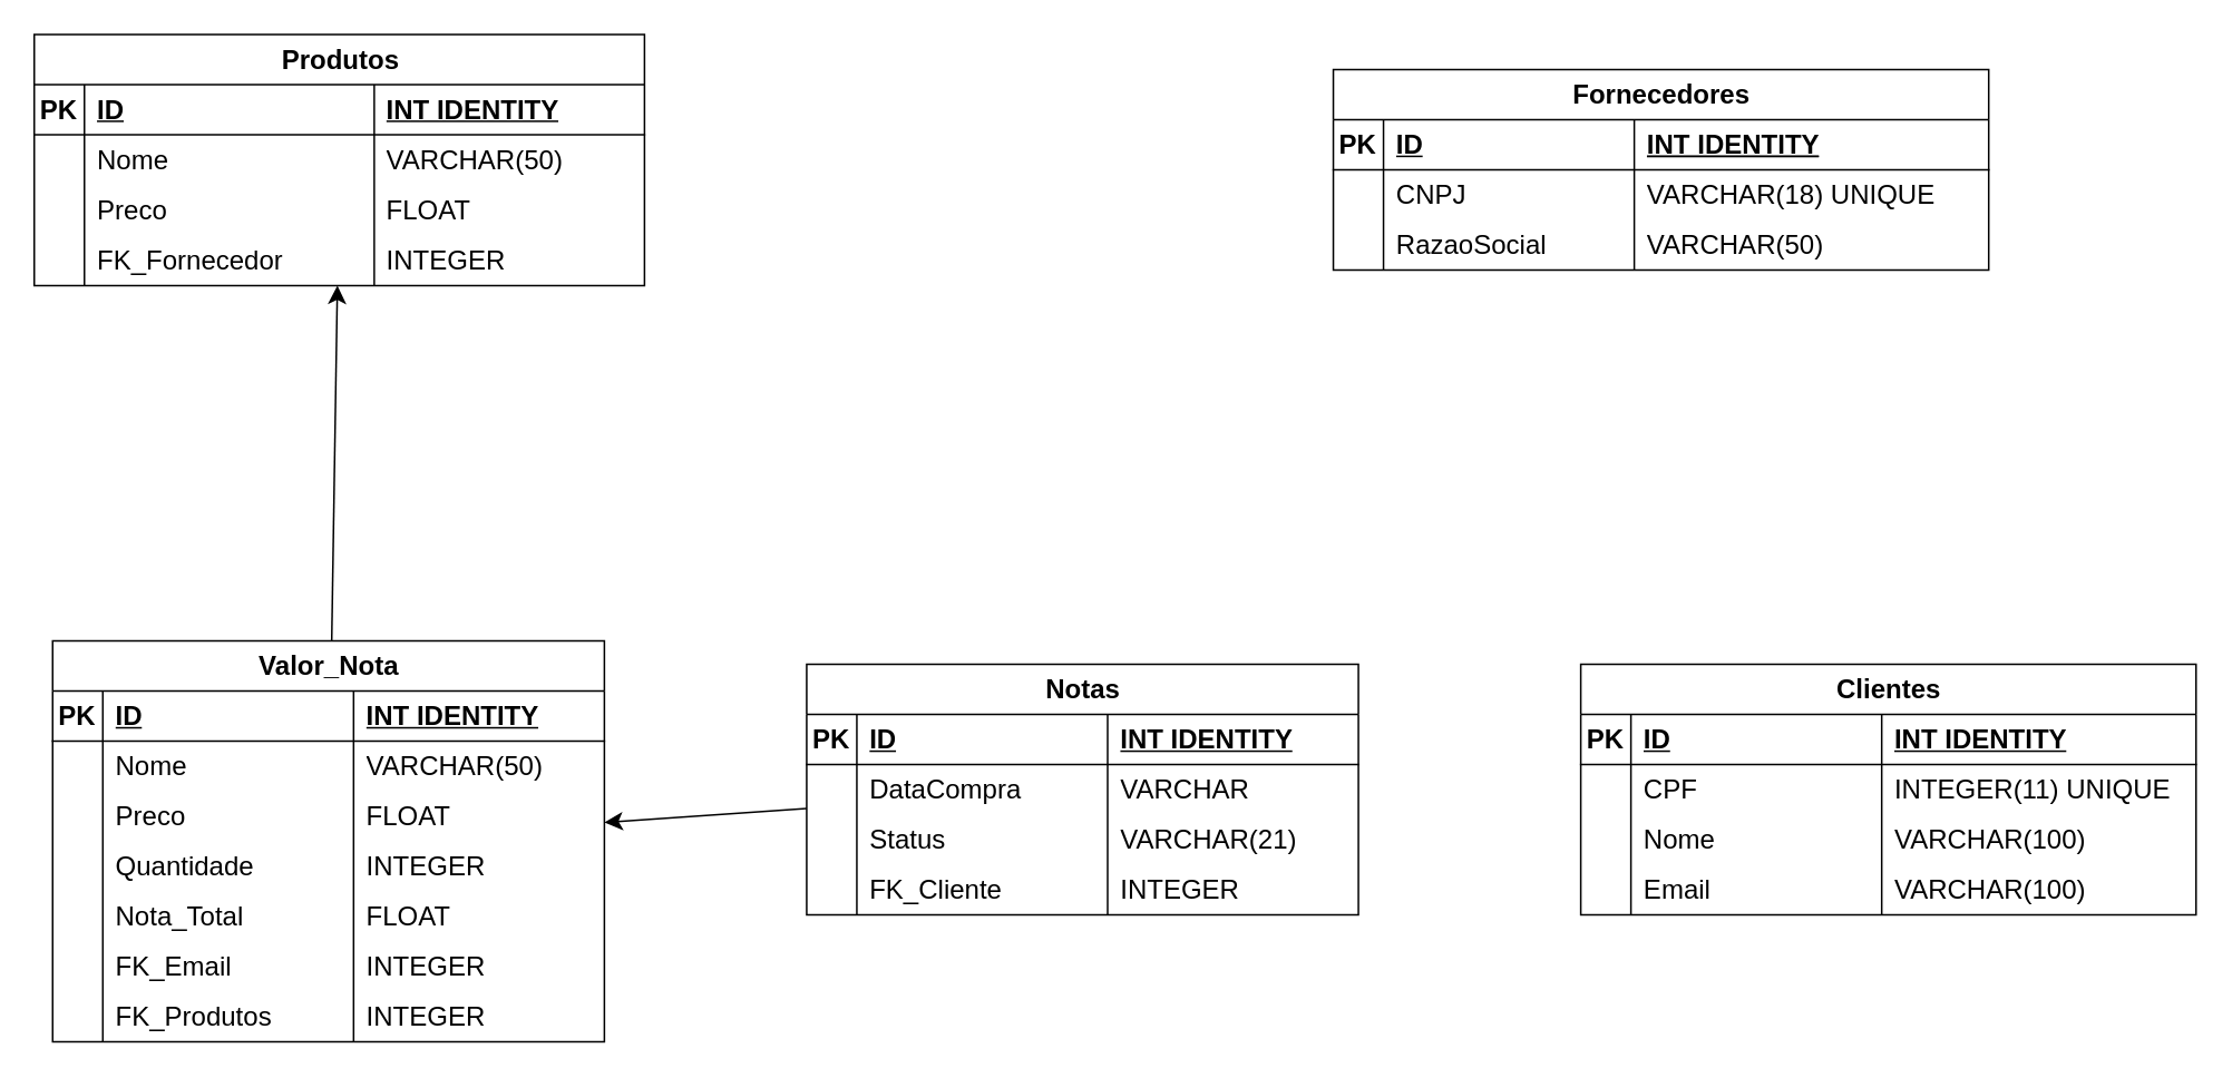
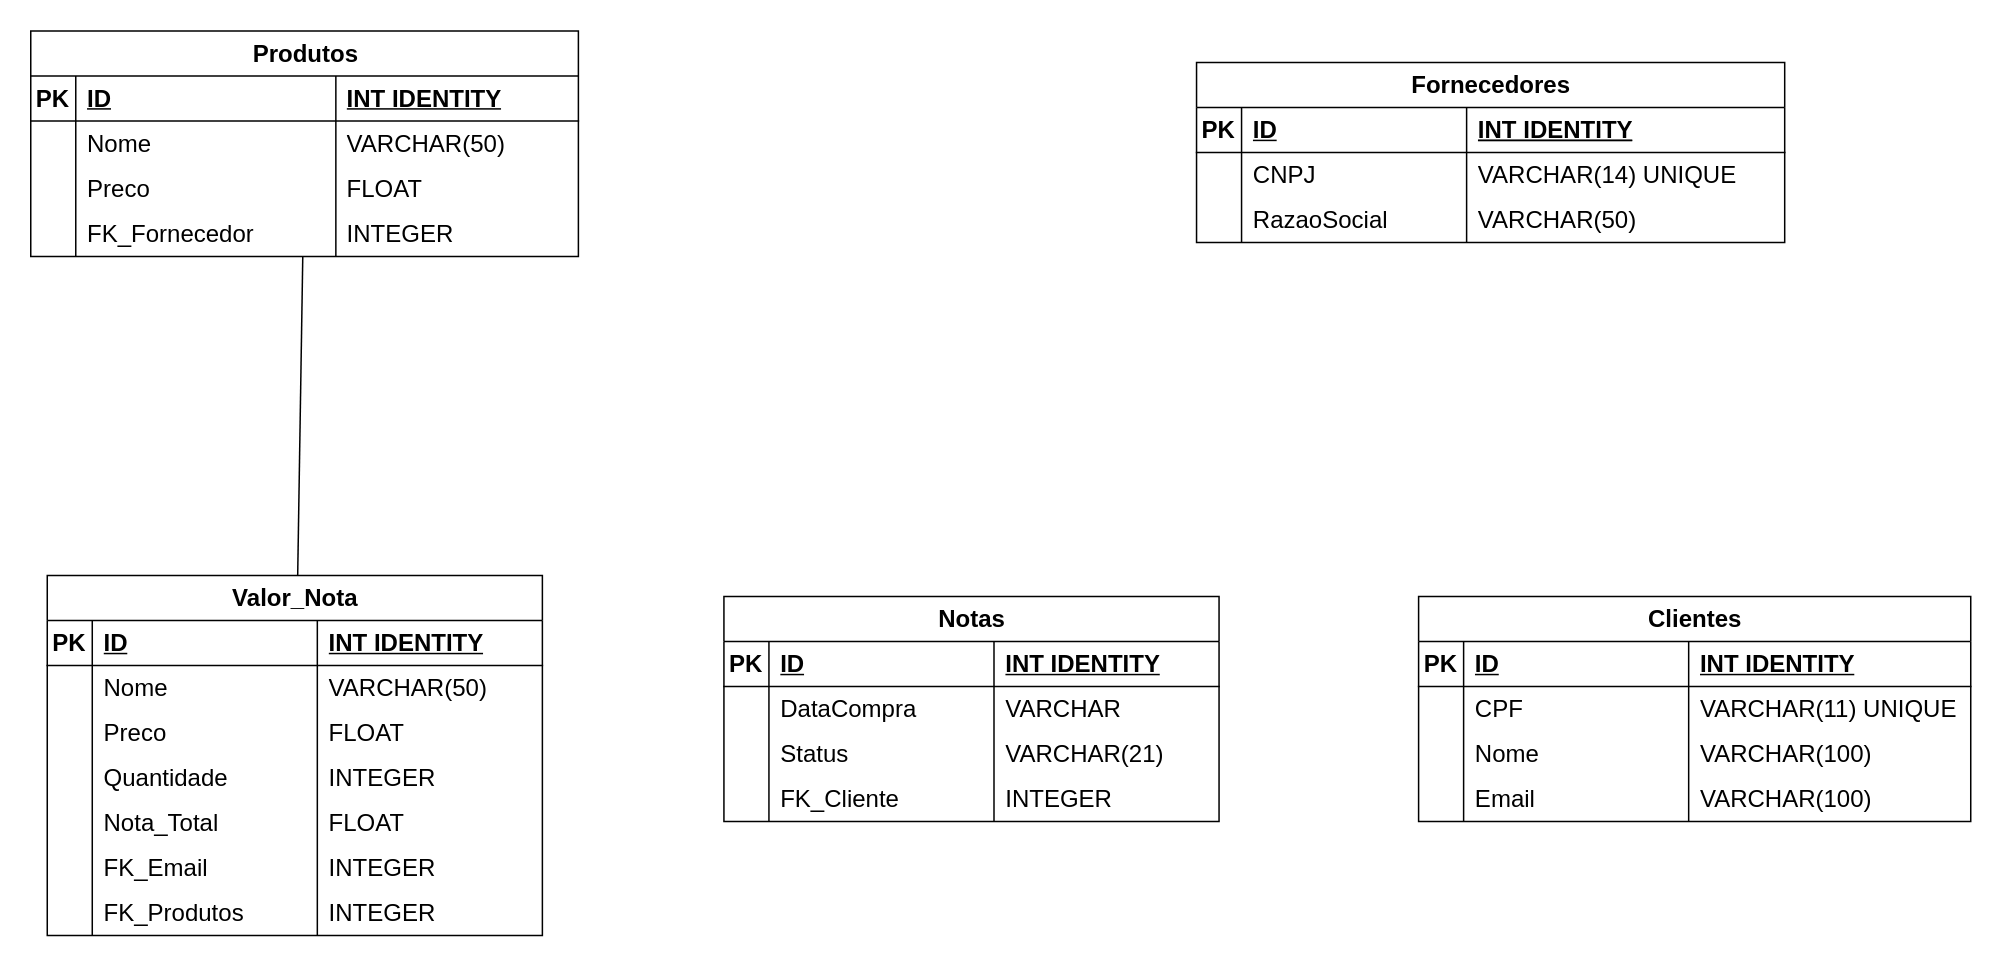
- <mxCell id="27" value="VARCHAR(18) UNIQUE" style="shape=partialRectangle;connectable=0;fillColor=none;top=0;left=0;bottom=0;right=0;align=left;spacingLeft=6;overflow=hidden;whiteSpace=wrap;html=1;fontSize=16;shadow=0;snapToPoint=0;fixDash=0;metaEdit=0;backgroundOutline=0;enumerate=0;comic=0;deletable=0;" parent="24" vertex="1"><mxGeometry x="180" width="212" height="30" as="geometry"><mxRectangle width="212" height="30" as="alternateBounds" /></mxGeometry></mxCell>
+ <mxCell id="27" value="VARCHAR(14) UNIQUE" style="shape=partialRectangle;connectable=0;fillColor=none;top=0;left=0;bottom=0;right=0;align=left;spacingLeft=6;overflow=hidden;whiteSpace=wrap;html=1;fontSize=16;shadow=0;snapToPoint=0;fixDash=0;metaEdit=0;backgroundOutline=0;enumerate=0;comic=0;deletable=0;" parent="24" vertex="1"><mxGeometry x="180" width="212" height="30" as="geometry"><mxRectangle width="212" height="30" as="alternateBounds" /></mxGeometry></mxCell>
- <mxCell id="67" style="edgeStyle=none;curved=1;rounded=0;orthogonalLoop=1;jettySize=auto;html=1;fontSize=12;startSize=8;endSize=8;shadow=0;snapToPoint=0;fixDash=0;metaEdit=0;backgroundOutline=0;enumerate=0;comic=0;deletable=0;" parent="1" source="68" target="2" edge="1"><mxGeometry relative="1" as="geometry" /></mxCell>
+ <mxCell id="67" style="edgeStyle=none;curved=1;rounded=0;orthogonalLoop=1;jettySize=auto;html=1;fontSize=12;startSize=8;endSize=8;shadow=0;snapToPoint=0;fixDash=0;metaEdit=0;backgroundOutline=0;enumerate=0;comic=0;deletable=0;endArrow=none;" parent="1" source="68" target="2" edge="1"><mxGeometry relative="1" as="geometry" /></mxCell>
- <mxCell id="40" value="INTEGER(11) UNIQUE" style="shape=partialRectangle;connectable=0;fillColor=none;top=0;left=0;bottom=0;right=0;align=left;spacingLeft=6;overflow=hidden;whiteSpace=wrap;html=1;fontSize=16;" parent="37" vertex="1"><mxGeometry x="180" width="188" height="30" as="geometry"><mxRectangle width="188" height="30" as="alternateBounds" /></mxGeometry></mxCell>
+ <mxCell id="40" value="VARCHAR(11) UNIQUE" style="shape=partialRectangle;connectable=0;fillColor=none;top=0;left=0;bottom=0;right=0;align=left;spacingLeft=6;overflow=hidden;whiteSpace=wrap;html=1;fontSize=16;" parent="37" vertex="1"><mxGeometry x="180" width="188" height="30" as="geometry"><mxRectangle width="188" height="30" as="alternateBounds" /></mxGeometry></mxCell>
- <mxCell id="49" style="edgeStyle=none;curved=1;rounded=0;orthogonalLoop=1;jettySize=auto;html=1;fontSize=12;startSize=8;endSize=8;shadow=0;snapToPoint=0;fixDash=0;metaEdit=0;backgroundOutline=0;enumerate=0;comic=0;deletable=0;" parent="1" source="50" target="68" edge="1"><mxGeometry relative="1" as="geometry" /></mxCell>
